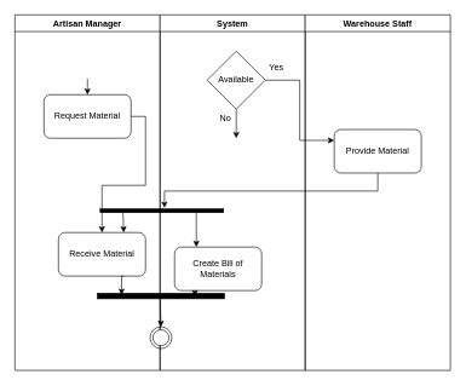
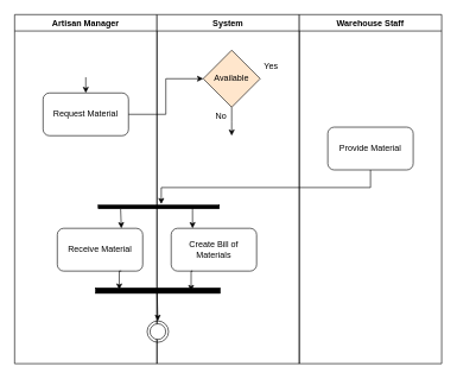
- <mxCell id="9" value="Available" style="rhombus;whiteSpace=wrap;html=1;" parent="7" vertex="1"><mxGeometry x="65" y="50" width="80" height="80" as="geometry" /></mxCell>
+ <mxCell id="9" value="Available" style="rhombus;whiteSpace=wrap;html=1;fillColor=#ffe6cc;" parent="7" vertex="1"><mxGeometry x="65" y="50" width="80" height="80" as="geometry" /></mxCell>
- <mxCell id="22" style="edgeStyle=orthogonalEdgeStyle;rounded=0;orthogonalLoop=1;jettySize=auto;html=1;exitX=1;exitY=0.5;exitDx=0;exitDy=0;entryX=0;entryY=0.25;entryDx=0;entryDy=0;" parent="1" source="9" target="18" edge="1"><mxGeometry relative="1" as="geometry"><mxPoint x="450" y="110" as="targetPoint" /></mxGeometry></mxCell>
- <mxCell id="19" style="edgeStyle=orthogonalEdgeStyle;rounded=0;orthogonalLoop=1;jettySize=auto;html=1;exitX=1;exitY=0.5;exitDx=0;exitDy=0;" parent="1" source="4" target="3" edge="1"><mxGeometry relative="1" as="geometry"><mxPoint x="260" y="110" as="targetPoint" /></mxGeometry></mxCell>
+ <mxCell id="19" style="edgeStyle=orthogonalEdgeStyle;rounded=0;orthogonalLoop=1;jettySize=auto;html=1;exitX=1;exitY=0.5;exitDx=0;exitDy=0;entryX=0;entryY=0.5;entryDx=0;entryDy=0;" parent="1" source="4" target="9" edge="1"><mxGeometry relative="1" as="geometry"><mxPoint x="260" y="110" as="targetPoint" /></mxGeometry></mxCell>
- <mxCell id="10" value="Create Bill of Materials" style="rounded=1;whiteSpace=wrap;html=1;" parent="7" vertex="1"><mxGeometry x="20" y="320" width="120" height="60" as="geometry" /></mxCell>
+ <mxCell id="10" value="Create Bill of Materials" style="rounded=1;whiteSpace=wrap;html=1;" parent="7" vertex="1"><mxGeometry x="20" y="300" width="120" height="60" as="geometry" /></mxCell>
